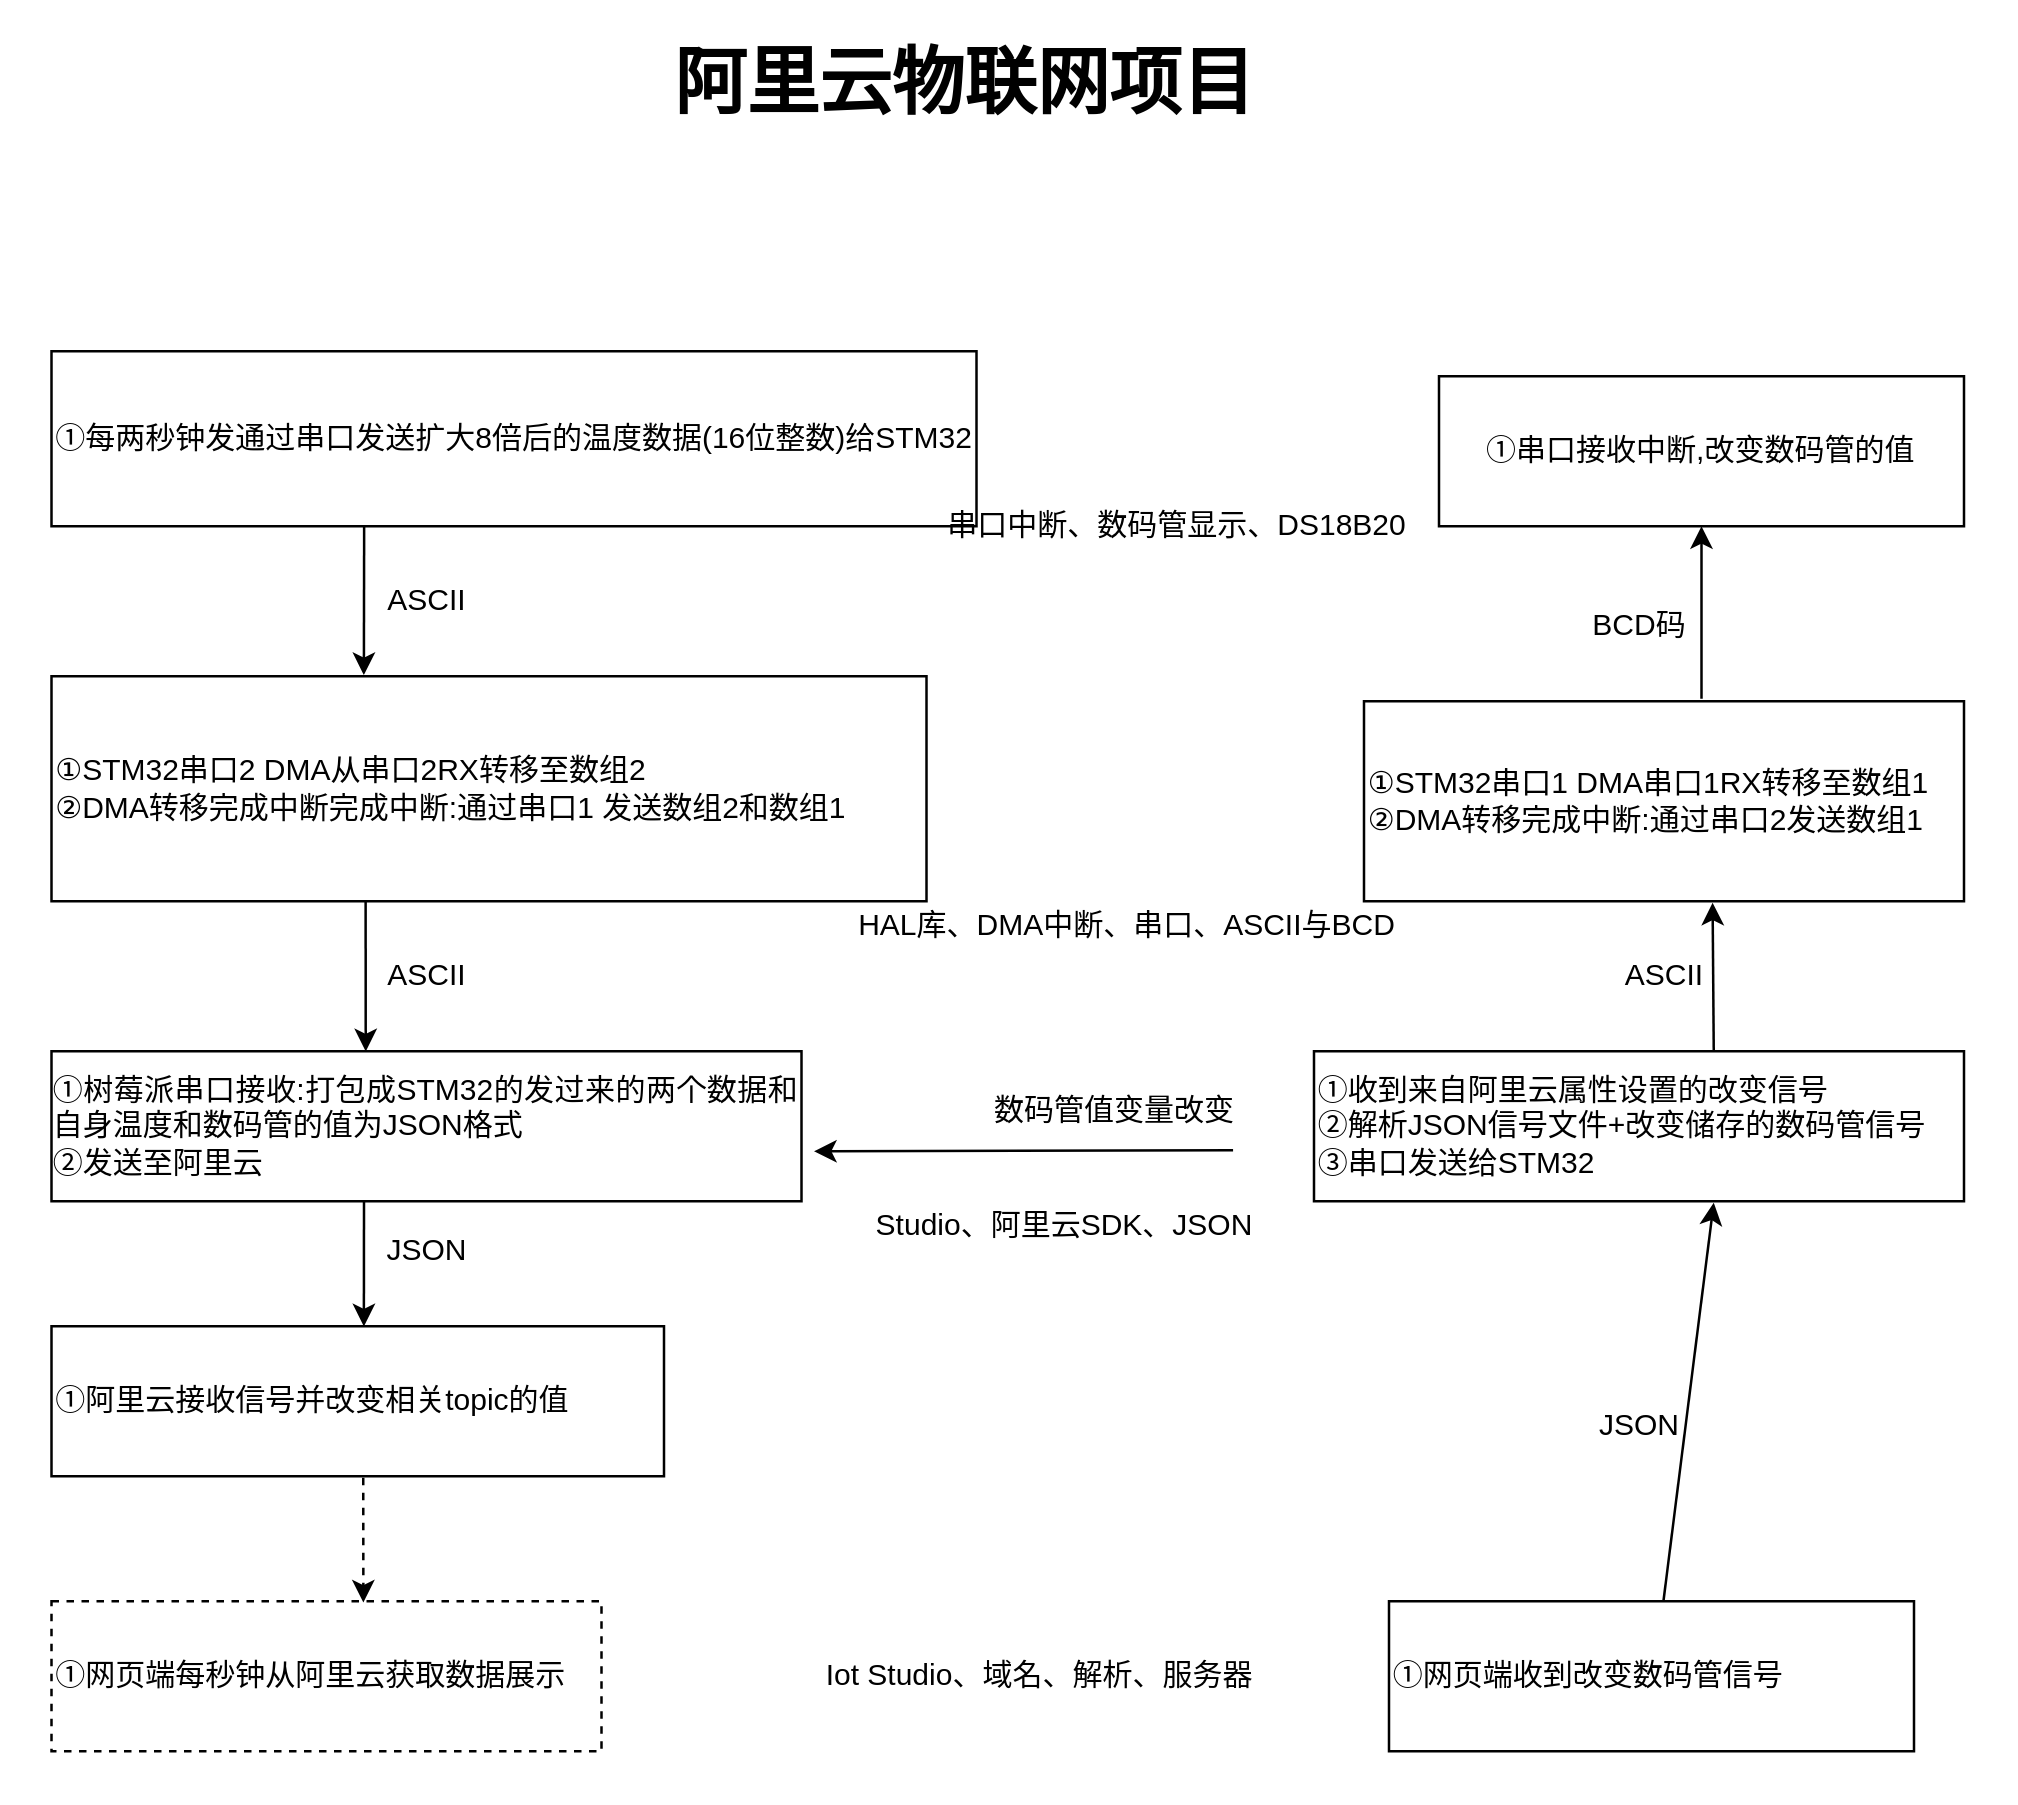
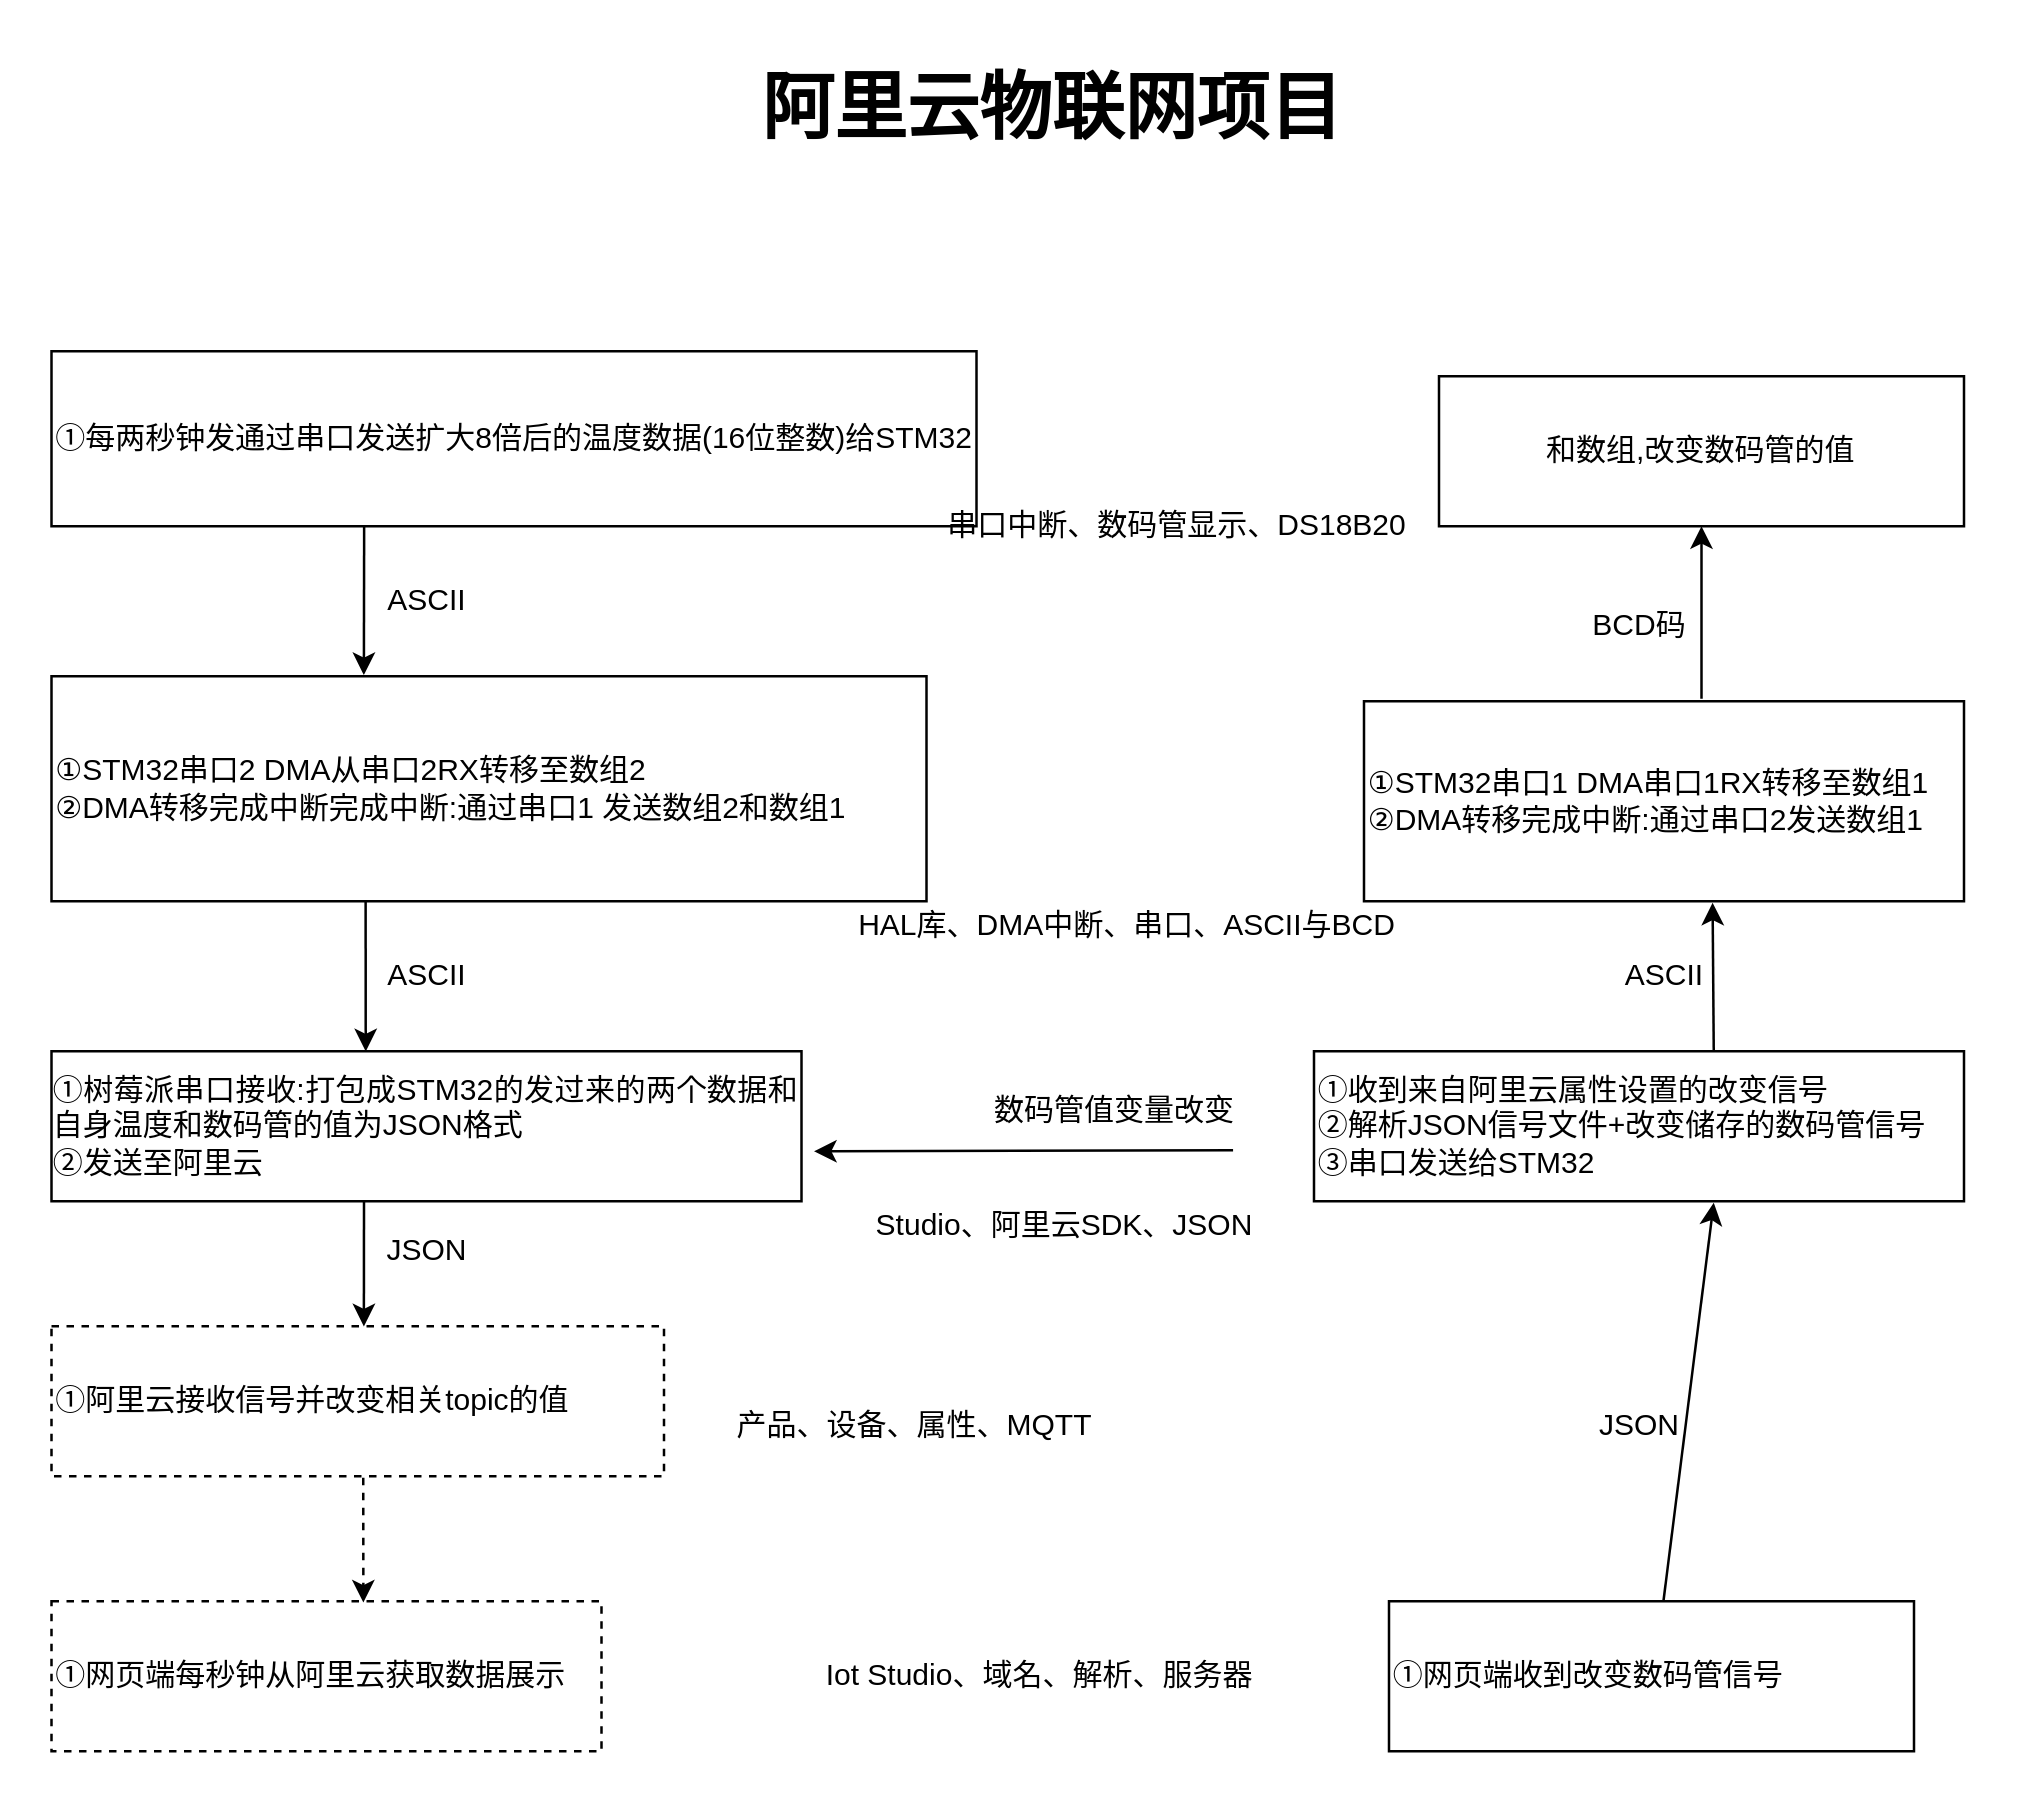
- <mxCell id="31" value="&lt;p style=&quot;line-height: 150%&quot;&gt;&lt;font style=&quot;font-size: 29px&quot;&gt;&lt;b&gt;阿里云物联网项目&lt;/b&gt;&lt;/font&gt;&lt;/p&gt;" style="text;html=1;align=center;verticalAlign=middle;resizable=0;points=[];autosize=1;" vertex="1" parent="1"><mxGeometry x="260" y="10" width="250" height="50" as="geometry" /></mxCell>
+ <mxCell id="31" value="&lt;p style=&quot;line-height: 150%&quot;&gt;&lt;font style=&quot;font-size: 29px&quot;&gt;&lt;b&gt;阿里云物联网项目&lt;/b&gt;&lt;/font&gt;&lt;/p&gt;" style="text;html=1;align=center;verticalAlign=middle;resizable=0;points=[];autosize=1;" vertex="1" parent="1"><mxGeometry x="295" y="20" width="250" height="50" as="geometry" /></mxCell>
- <mxCell id="10" value="①串口接收中断,改变数码管的值" style="rounded=0;whiteSpace=wrap;html=1;" vertex="1" parent="1"><mxGeometry x="575" y="150" width="210" height="60" as="geometry" /></mxCell>
+ <mxCell id="10" value="和数组,改变数码管的值" style="rounded=0;whiteSpace=wrap;html=1;" vertex="1" parent="1"><mxGeometry x="575" y="150" width="210" height="60" as="geometry" /></mxCell>
- <mxCell id="9" value="①阿里云接收信号并改变相关topic的值" style="rounded=0;whiteSpace=wrap;html=1;align=left;" vertex="1" parent="1"><mxGeometry x="20" y="530" width="245" height="60" as="geometry" /></mxCell>
+ <mxCell id="9" value="①阿里云接收信号并改变相关topic的值" style="rounded=0;whiteSpace=wrap;html=1;align=left;dashed=1;" vertex="1" parent="1"><mxGeometry x="20" y="530" width="245" height="60" as="geometry" /></mxCell>
+ <mxCell id="29" value="产品、设备、属性、MQTT" style="text;html=1;align=center;verticalAlign=middle;resizable=0;points=[];autosize=1;" vertex="1" parent="1"><mxGeometry x="285" y="560" width="160" height="20" as="geometry" /></mxCell>
